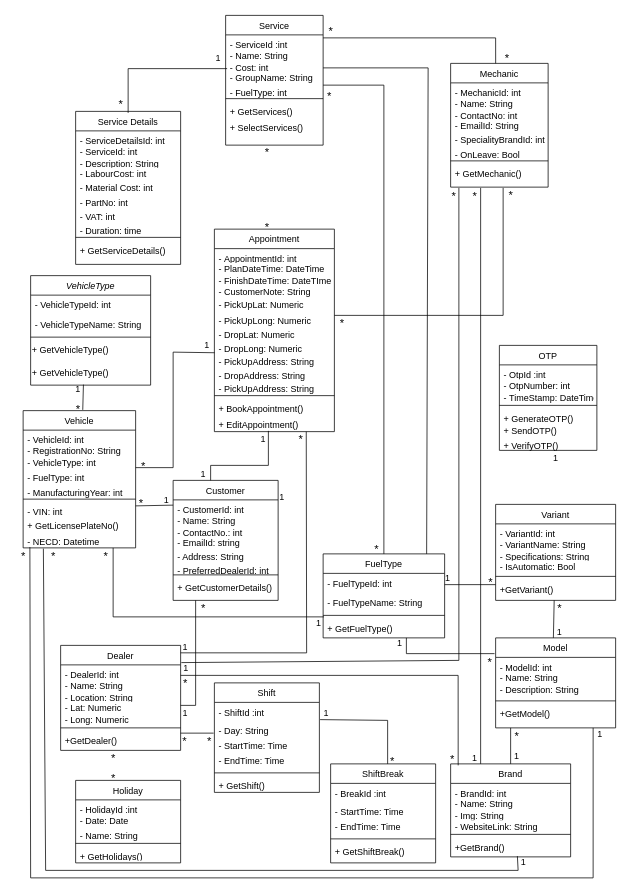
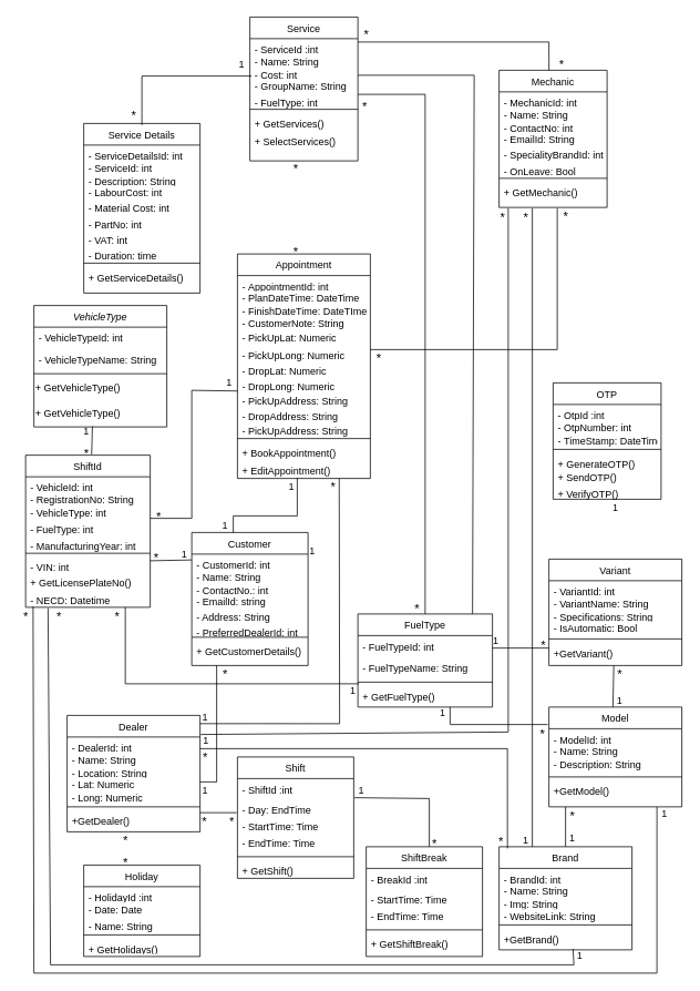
- <mxCell id="68" value="Vehicle" style="swimlane;fontStyle=0;align=center;verticalAlign=top;childLayout=stackLayout;horizontal=1;startSize=26;horizontalStack=0;resizeParent=1;resizeLast=0;collapsible=1;marginBottom=0;rounded=0;shadow=0;strokeWidth=1;" parent="1" vertex="1"><mxGeometry x="30" y="547" width="150" height="183" as="geometry"><mxRectangle x="340" y="10" width="160" height="26" as="alternateBounds" /></mxGeometry></mxCell>
+ <mxCell id="68" value="ShiftId" style="swimlane;fontStyle=0;align=center;verticalAlign=top;childLayout=stackLayout;horizontal=1;startSize=26;horizontalStack=0;resizeParent=1;resizeLast=0;collapsible=1;marginBottom=0;rounded=0;shadow=0;strokeWidth=1;" parent="1" vertex="1"><mxGeometry x="30" y="547" width="150" height="183" as="geometry"><mxRectangle x="340" y="10" width="160" height="26" as="alternateBounds" /></mxGeometry></mxCell>
- <mxCell id="109" value="- Day: String" style="text;align=left;verticalAlign=top;spacingLeft=4;spacingRight=4;overflow=hidden;rotatable=0;points=[[0,0.5],[1,0.5]];portConstraint=eastwest;rounded=0;shadow=0;html=0;" parent="107" vertex="1"><mxGeometry y="50" width="140" height="20" as="geometry" /></mxCell>
+ <mxCell id="109" value="- Day: EndTime" style="text;align=left;verticalAlign=top;spacingLeft=4;spacingRight=4;overflow=hidden;rotatable=0;points=[[0,0.5],[1,0.5]];portConstraint=eastwest;rounded=0;shadow=0;html=0;" parent="107" vertex="1"><mxGeometry y="50" width="140" height="20" as="geometry" /></mxCell>
